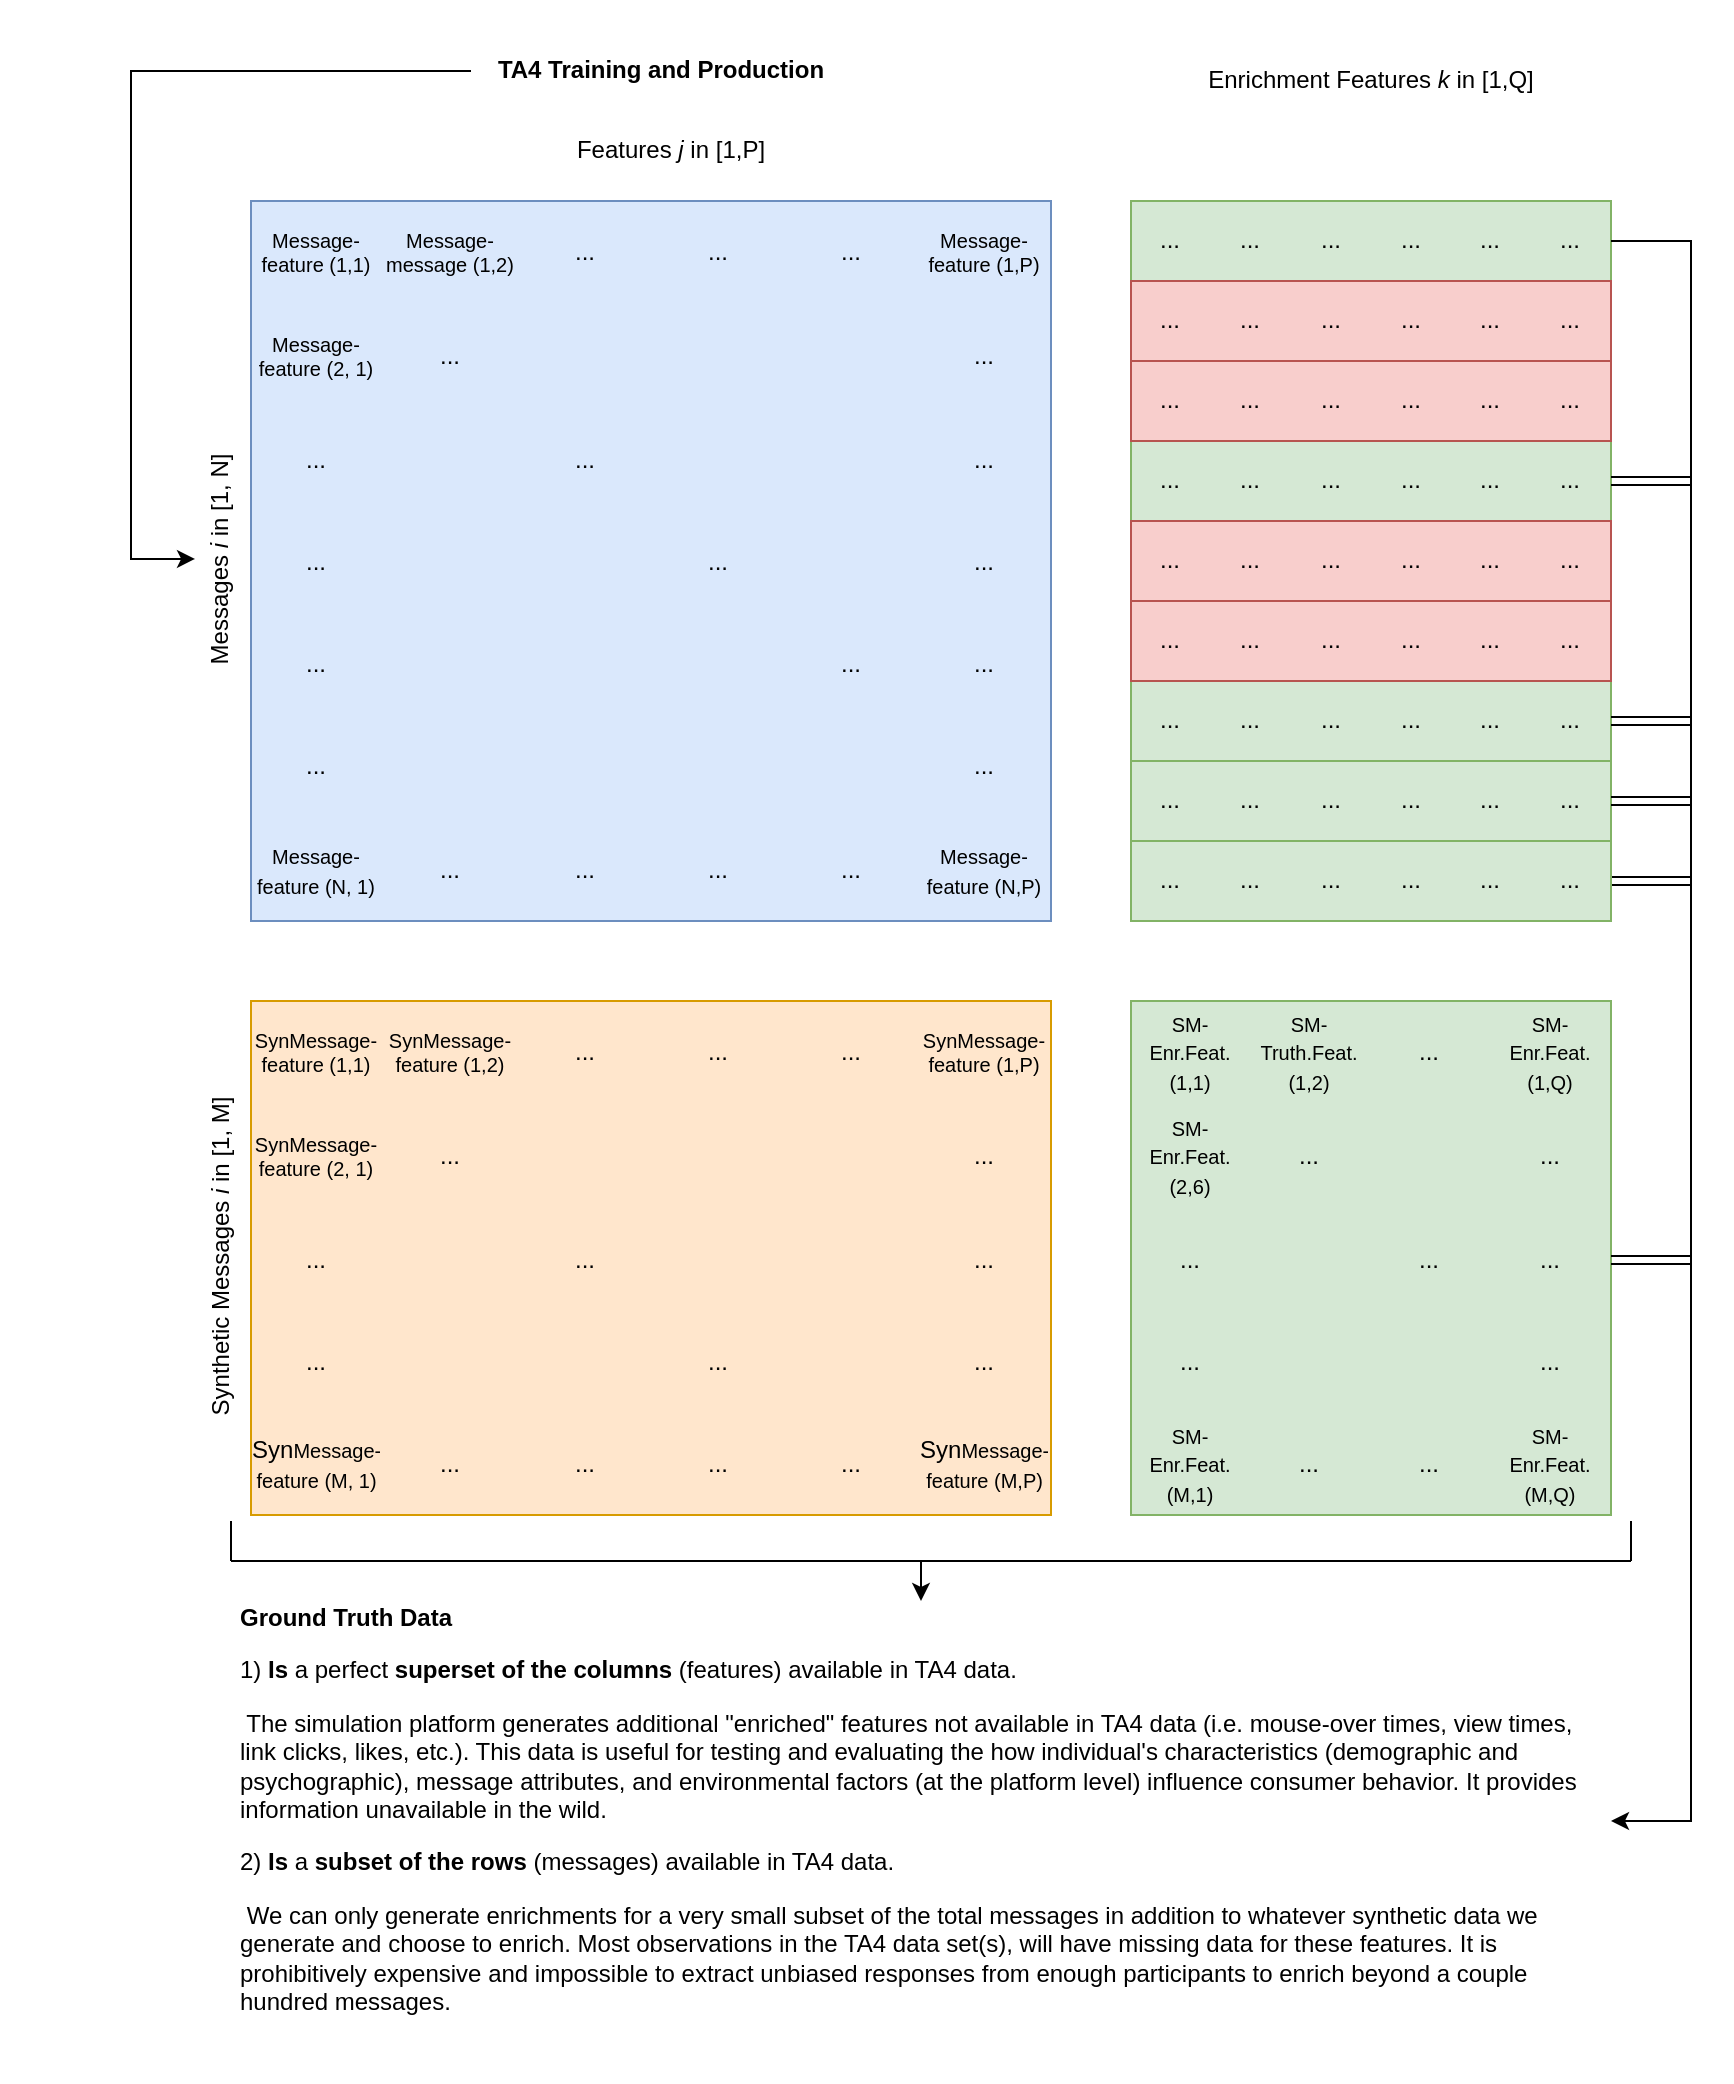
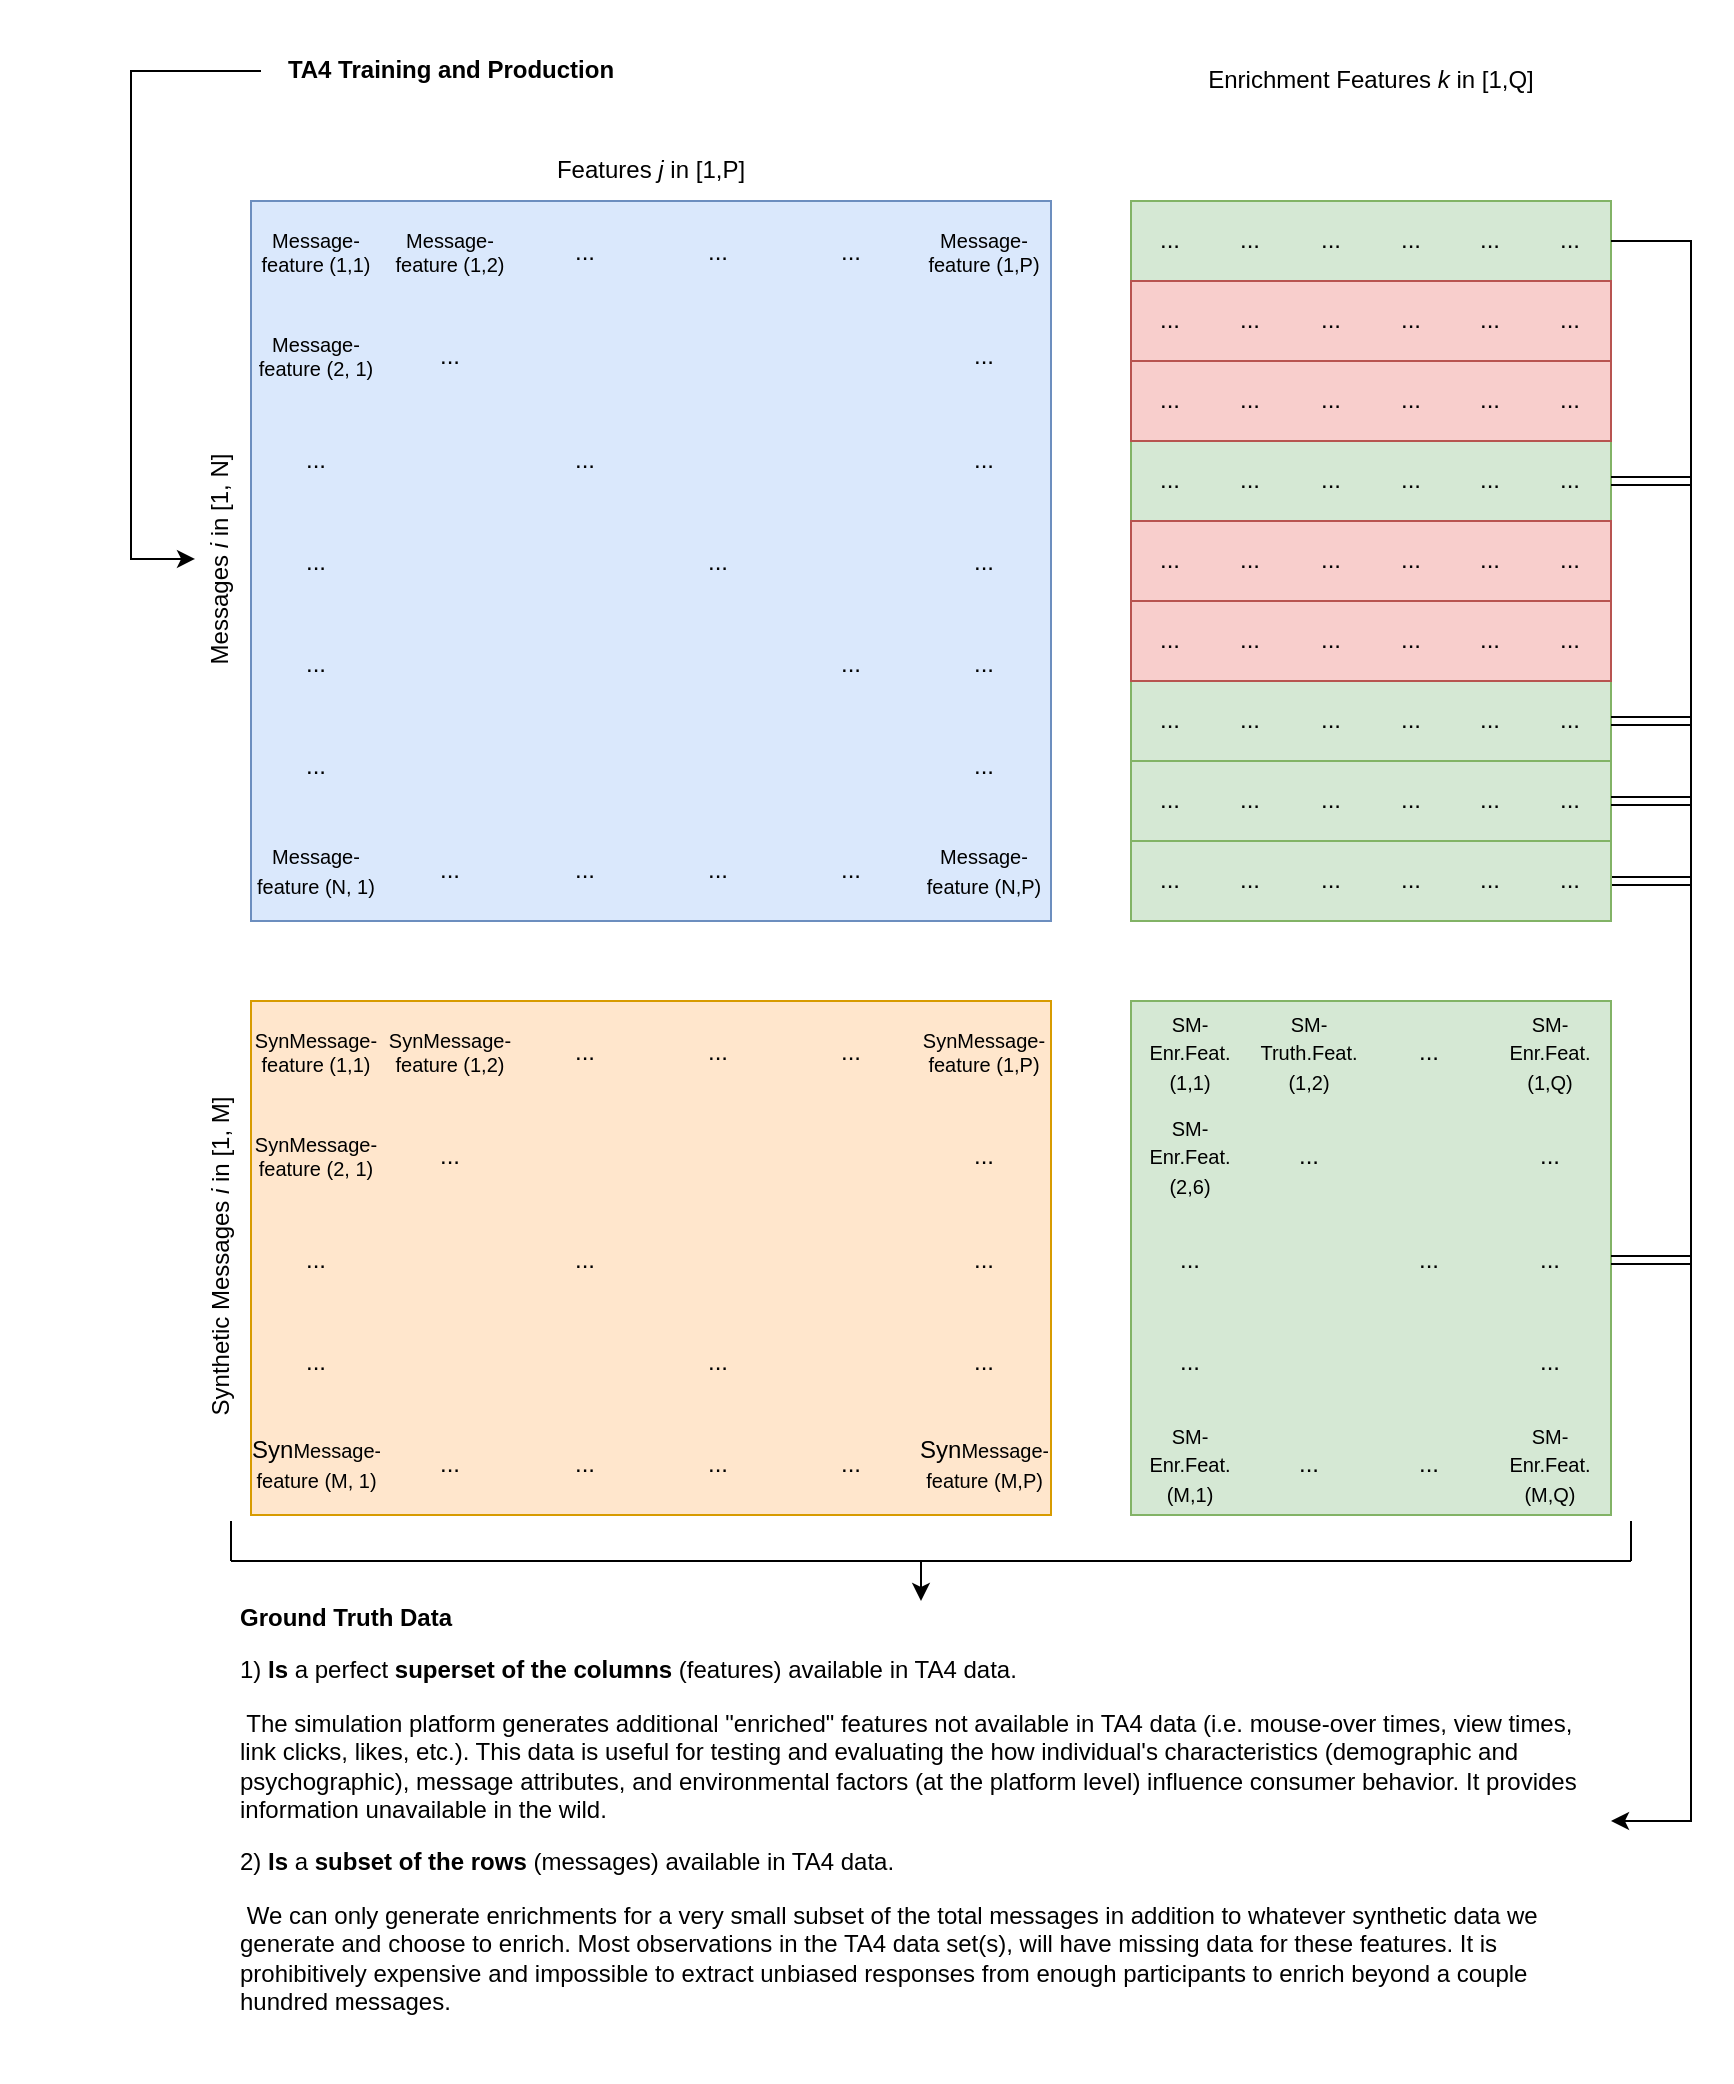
- <mxCell id="224" value="&lt;b&gt;TA4 Training and Production&lt;br&gt;&lt;/b&gt;" style="text;html=1;align=center;verticalAlign=middle;resizable=0;points=[];autosize=1;strokeColor=none;fillColor=none;fontSize=12;" vertex="1" parent="1"><mxGeometry x="235" width="190" height="30" as="geometry" y="20" /></mxCell>
+ <mxCell id="224" value="&lt;b&gt;TA4 Training and Production&lt;br&gt;&lt;/b&gt;" style="text;html=1;align=center;verticalAlign=middle;resizable=0;points=[];autosize=1;strokeColor=none;fillColor=none;fontSize=12;" vertex="1" parent="1"><mxGeometry x="130" y="20" width="190" height="30" as="geometry" /></mxCell>
- <mxCell id="52" value="Features &lt;i&gt;j &lt;/i&gt;in&lt;i&gt; &lt;/i&gt;[1,P]" style="text;html=1;align=center;verticalAlign=middle;resizable=0;points=[];autosize=1;strokeColor=none;fillColor=none;" vertex="1" parent="1"><mxGeometry x="275" y="60" width="120" height="30" as="geometry" /></mxCell>
+ <mxCell id="52" value="Features &lt;i&gt;j &lt;/i&gt;in&lt;i&gt; &lt;/i&gt;[1,P]" style="text;html=1;align=center;verticalAlign=middle;resizable=0;points=[];autosize=1;strokeColor=none;fillColor=none;" vertex="1" parent="1"><mxGeometry x="265" y="70" width="120" height="30" as="geometry" /></mxCell>
- <mxCell id="5" value="Message-message (1,2)" style="shape=partialRectangle;html=1;whiteSpace=wrap;connectable=0;fillColor=none;top=0;left=0;bottom=0;right=0;overflow=hidden;fontSize=10;" vertex="1" parent="3"><mxGeometry x="66" width="68" height="51" as="geometry"><mxRectangle width="68" height="51" as="alternateBounds" /></mxGeometry></mxCell>
+ <mxCell id="5" value="Message-feature (1,2)" style="shape=partialRectangle;html=1;whiteSpace=wrap;connectable=0;fillColor=none;top=0;left=0;bottom=0;right=0;overflow=hidden;fontSize=10;" vertex="1" parent="3"><mxGeometry x="66" width="68" height="51" as="geometry"><mxRectangle width="68" height="51" as="alternateBounds" /></mxGeometry></mxCell>
